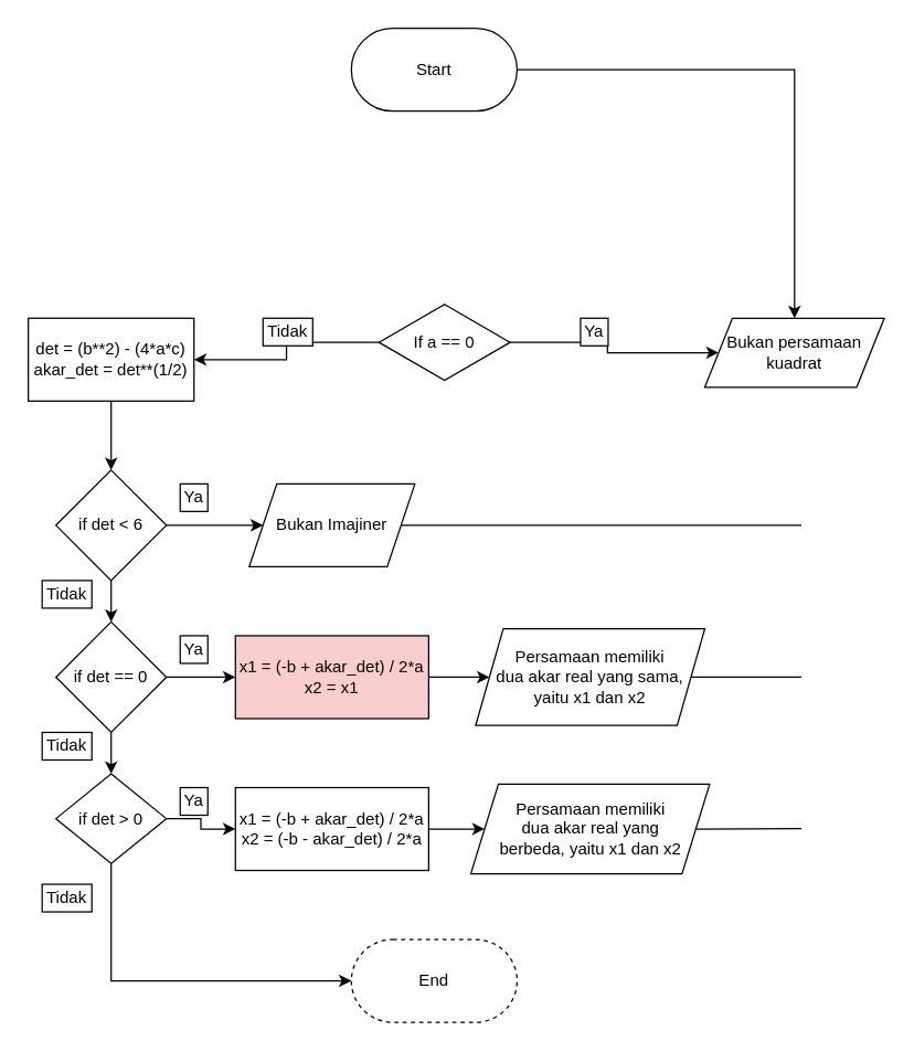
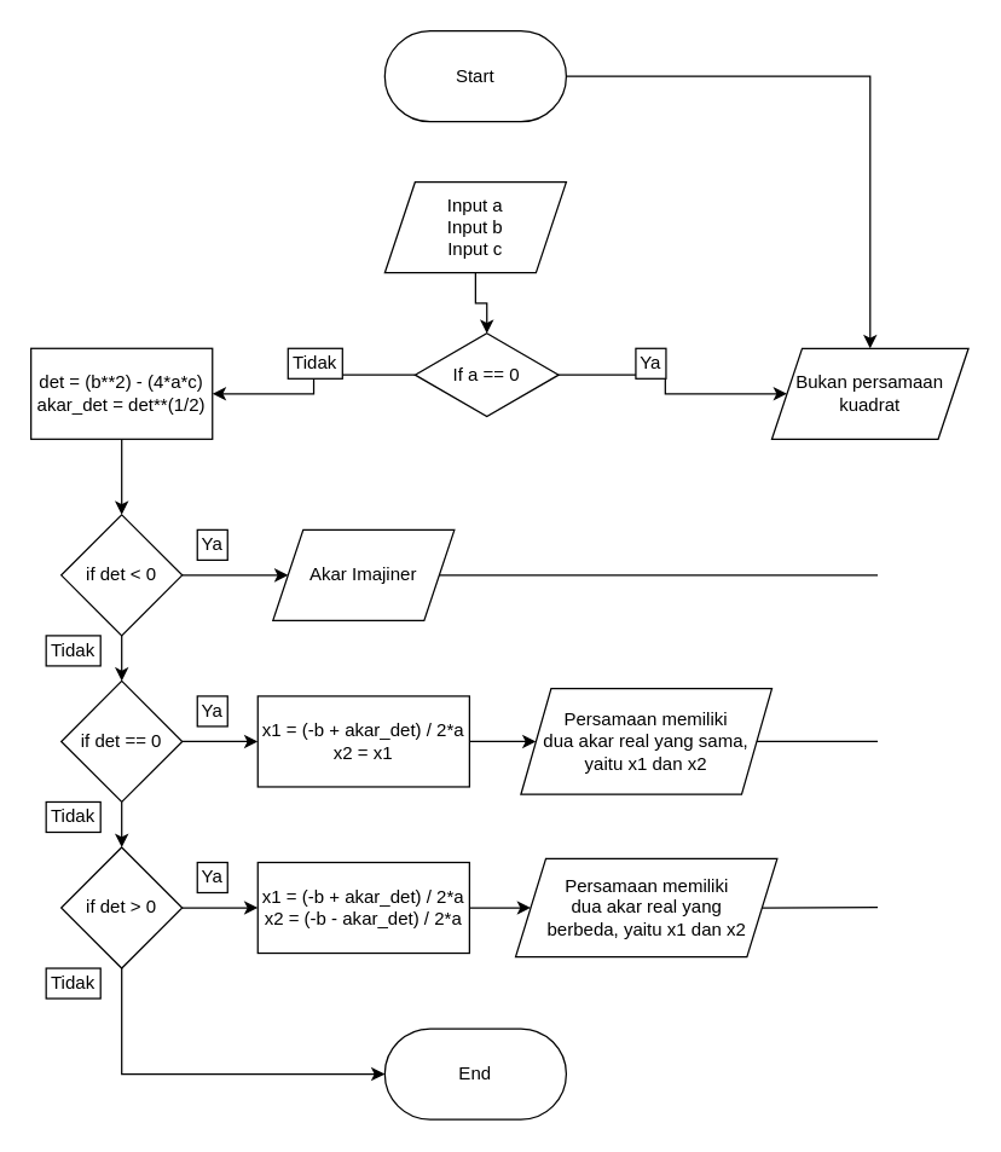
+ <mxCell id="3" value="Input a&lt;br&gt;Input b&lt;br&gt;Input c" style="shape=parallelogram;perimeter=parallelogramPerimeter;whiteSpace=wrap;html=1;fixedSize=1;" vertex="1" parent="1"><mxGeometry x="254" y="120" width="120" height="60" as="geometry" /></mxCell>
+ <mxCell id="2" value="" style="edgeStyle=orthogonalEdgeStyle;rounded=0;orthogonalLoop=1;jettySize=auto;html=1;" edge="1" parent="1" source="3" target="6"><mxGeometry relative="1" as="geometry" /></mxCell>
- <mxCell id="7" value="Bukan persamaan&lt;br&gt;kuadrat" style="shape=parallelogram;perimeter=parallelogramPerimeter;whiteSpace=wrap;html=1;fixedSize=1;" vertex="1" parent="1"><mxGeometry x="510" y="230" width="130" height="50" as="geometry" /></mxCell>
+ <mxCell id="7" value="Bukan persamaan&lt;br&gt;kuadrat" style="shape=parallelogram;perimeter=parallelogramPerimeter;whiteSpace=wrap;html=1;fixedSize=1;" vertex="1" parent="1"><mxGeometry x="510" y="230" width="130" height="60" as="geometry" /></mxCell>
- <mxCell id="14" value="if det &amp;lt; 6" style="rhombus;whiteSpace=wrap;html=1;" vertex="1" parent="1"><mxGeometry x="40" y="340" width="80" height="80" as="geometry" /></mxCell>
+ <mxCell id="14" value="if det &amp;lt; 0" style="rhombus;whiteSpace=wrap;html=1;" vertex="1" parent="1"><mxGeometry x="40" y="340" width="80" height="80" as="geometry" /></mxCell>
- <mxCell id="17" value="Bukan Imajiner" style="shape=parallelogram;perimeter=parallelogramPerimeter;whiteSpace=wrap;html=1;fixedSize=1;" vertex="1" parent="1"><mxGeometry x="180" y="350" width="120" height="60" as="geometry" /></mxCell>
+ <mxCell id="17" value="Akar Imajiner" style="shape=parallelogram;perimeter=parallelogramPerimeter;whiteSpace=wrap;html=1;fixedSize=1;" vertex="1" parent="1"><mxGeometry x="180" y="350" width="120" height="60" as="geometry" /></mxCell>
- <mxCell id="23" value="x1 = (-b + akar_det) / 2*a&lt;br&gt;x2 = x1" style="rounded=0;whiteSpace=wrap;html=1;fillColor=#f8cecc;" vertex="1" parent="1"><mxGeometry x="170" y="460" width="140" height="60" as="geometry" /></mxCell>
+ <mxCell id="23" value="x1 = (-b + akar_det) / 2*a&lt;br&gt;x2 = x1" style="rounded=0;whiteSpace=wrap;html=1;" vertex="1" parent="1"><mxGeometry x="170" y="460" width="140" height="60" as="geometry" /></mxCell>
- <mxCell id="27" value="if det &amp;gt; 0" style="rhombus;whiteSpace=wrap;html=1;" vertex="1" parent="1"><mxGeometry x="40" y="560" width="80" height="65" as="geometry" /></mxCell>
+ <mxCell id="27" value="if det &amp;gt; 0" style="rhombus;whiteSpace=wrap;html=1;" vertex="1" parent="1"><mxGeometry x="40" y="560" width="80" height="80" as="geometry" /></mxCell>
- <mxCell id="32" value="End" style="rounded=1;whiteSpace=wrap;html=1;arcSize=50;dashed=1;" vertex="1" parent="1"><mxGeometry x="254" y="680" width="120" height="60" as="geometry" /></mxCell>
+ <mxCell id="32" value="End" style="rounded=1;whiteSpace=wrap;html=1;arcSize=50;" vertex="1" parent="1"><mxGeometry x="254" y="680" width="120" height="60" as="geometry" /></mxCell>
